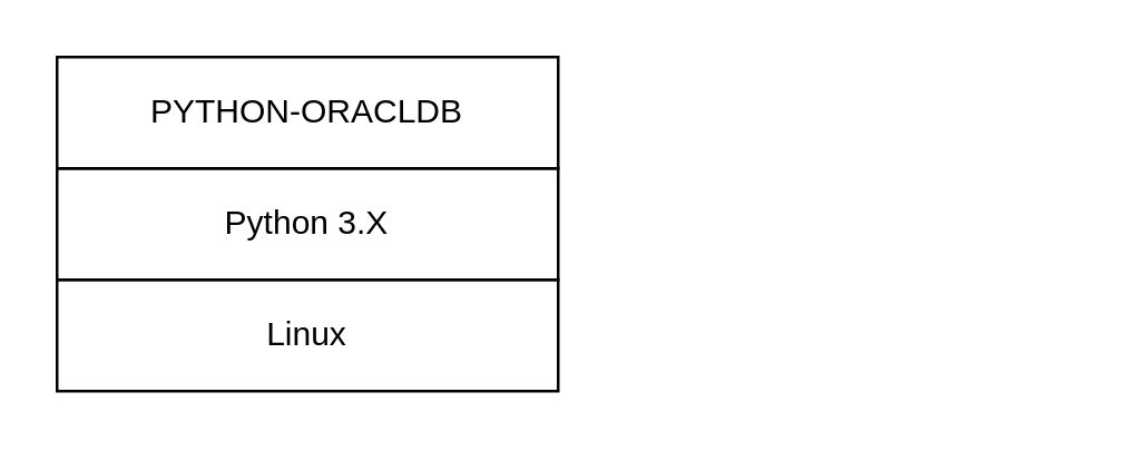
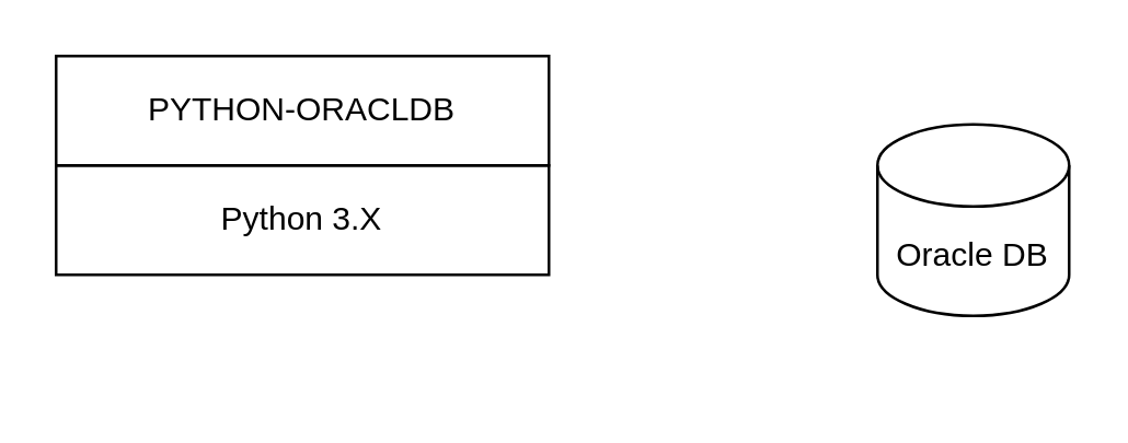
+ <mxCell id="5" value="Oracle DB" style="shape=cylinder3;whiteSpace=wrap;html=1;boundedLbl=1;backgroundOutline=1;size=15;" vertex="1" parent="1"><mxGeometry x="320" y="45" width="70" height="70" as="geometry" /></mxCell>
- <mxCell id="2" value="Linux" style="rounded=0;whiteSpace=wrap;html=1;" vertex="1" parent="1"><mxGeometry x="20" y="100" width="180" height="40" as="geometry" /></mxCell>
